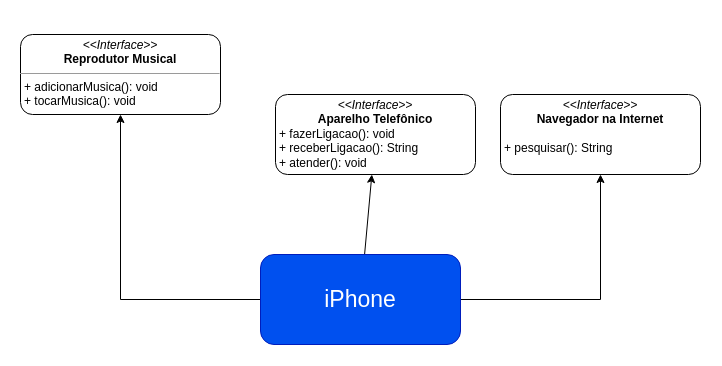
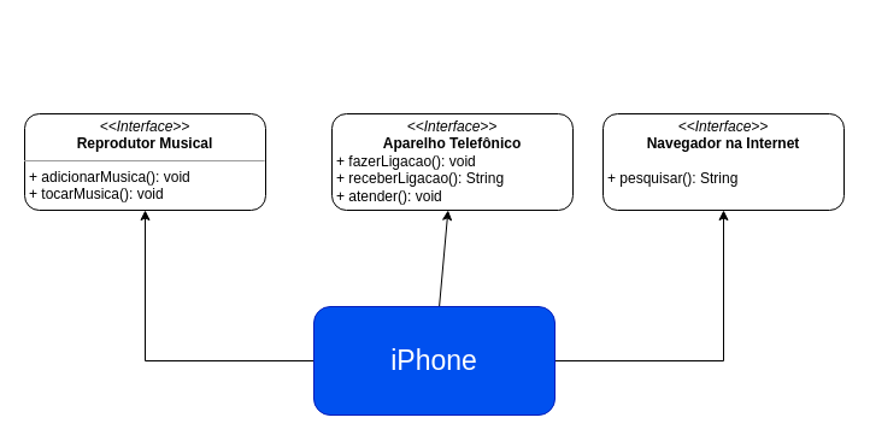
- <mxCell id="9" value="&lt;p style=&quot;margin:0px;margin-top:4px;text-align:center;&quot;&gt;&lt;i&gt;&amp;lt;&amp;lt;Interface&amp;gt;&amp;gt;&lt;/i&gt;&lt;br&gt;&lt;/p&gt;&lt;div style=&quot;text-align: center;&quot;&gt;&lt;span style=&quot;background-color: initial;&quot;&gt;&lt;b&gt;Reprodutor Musical&lt;/b&gt;&lt;/span&gt;&lt;/div&gt;&lt;hr size=&quot;1&quot;&gt;&lt;p style=&quot;margin:0px;margin-left:4px;&quot;&gt;&lt;/p&gt;&lt;p style=&quot;margin:0px;margin-left:4px;&quot;&gt;+ adicionarMusica(): void&lt;br&gt;+ tocarMusica(): void&lt;/p&gt;" style="verticalAlign=top;align=left;overflow=fill;fontSize=12;fontFamily=Helvetica;html=1;whiteSpace=wrap;rounded=1;" vertex="1" parent="1"><mxGeometry x="20" y="34" width="200" height="80" as="geometry" /></mxCell>
+ <mxCell id="9" value="&lt;p style=&quot;margin:0px;margin-top:4px;text-align:center;&quot;&gt;&lt;i&gt;&amp;lt;&amp;lt;Interface&amp;gt;&amp;gt;&lt;/i&gt;&lt;br&gt;&lt;/p&gt;&lt;div style=&quot;text-align: center;&quot;&gt;&lt;span style=&quot;background-color: initial;&quot;&gt;&lt;b&gt;Reprodutor Musical&lt;/b&gt;&lt;/span&gt;&lt;/div&gt;&lt;hr size=&quot;1&quot;&gt;&lt;p style=&quot;margin:0px;margin-left:4px;&quot;&gt;&lt;/p&gt;&lt;p style=&quot;margin:0px;margin-left:4px;&quot;&gt;+ adicionarMusica(): void&lt;br&gt;+ tocarMusica(): void&lt;/p&gt;" style="verticalAlign=top;align=left;overflow=fill;fontSize=12;fontFamily=Helvetica;html=1;whiteSpace=wrap;rounded=1;" vertex="1" parent="1"><mxGeometry x="20" y="94" width="200" height="80" as="geometry" /></mxCell>
- <mxCell id="3" value="&lt;span style=&quot;font-size: 21px;&quot;&gt;&lt;font color=&quot;#ffffff&quot;&gt;iPod&lt;/font&gt;&lt;/span&gt;" style="text;strokeColor=none;align=center;fillColor=none;html=1;verticalAlign=middle;whiteSpace=wrap;rounded=0;labelBackgroundColor=none;fontColor=#FFFFFF;" parent="1" vertex="1"><mxGeometry x="172.5" y="180.25" width="55" height="27.5" as="geometry" /></mxCell>
+ <mxCell id="3" value="&lt;span style=&quot;font-size: 21px;&quot;&gt;&lt;font color=&quot;#ffffff&quot;&gt;iPod&lt;/font&gt;&lt;/span&gt;" style="text;strokeColor=none;align=center;fillColor=none;html=1;verticalAlign=middle;whiteSpace=wrap;rounded=0;labelBackgroundColor=none;fontColor=#FFFFFF;" parent="1" vertex="1"><mxGeometry x="232.5" y="60.25" width="55" height="27.5" as="geometry" /></mxCell>
